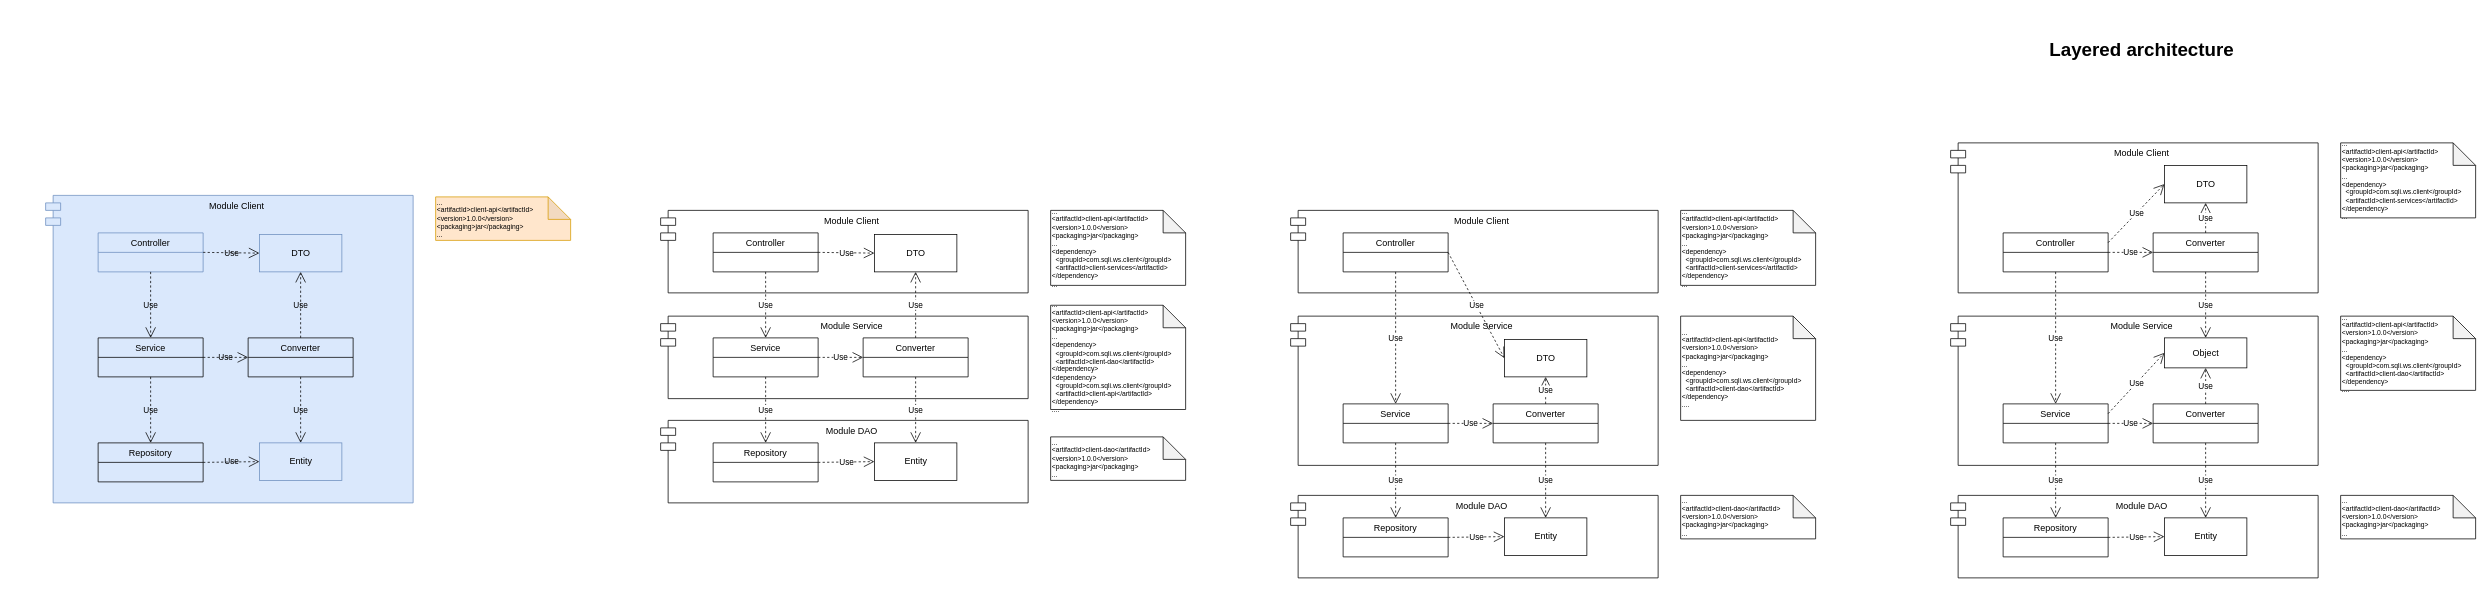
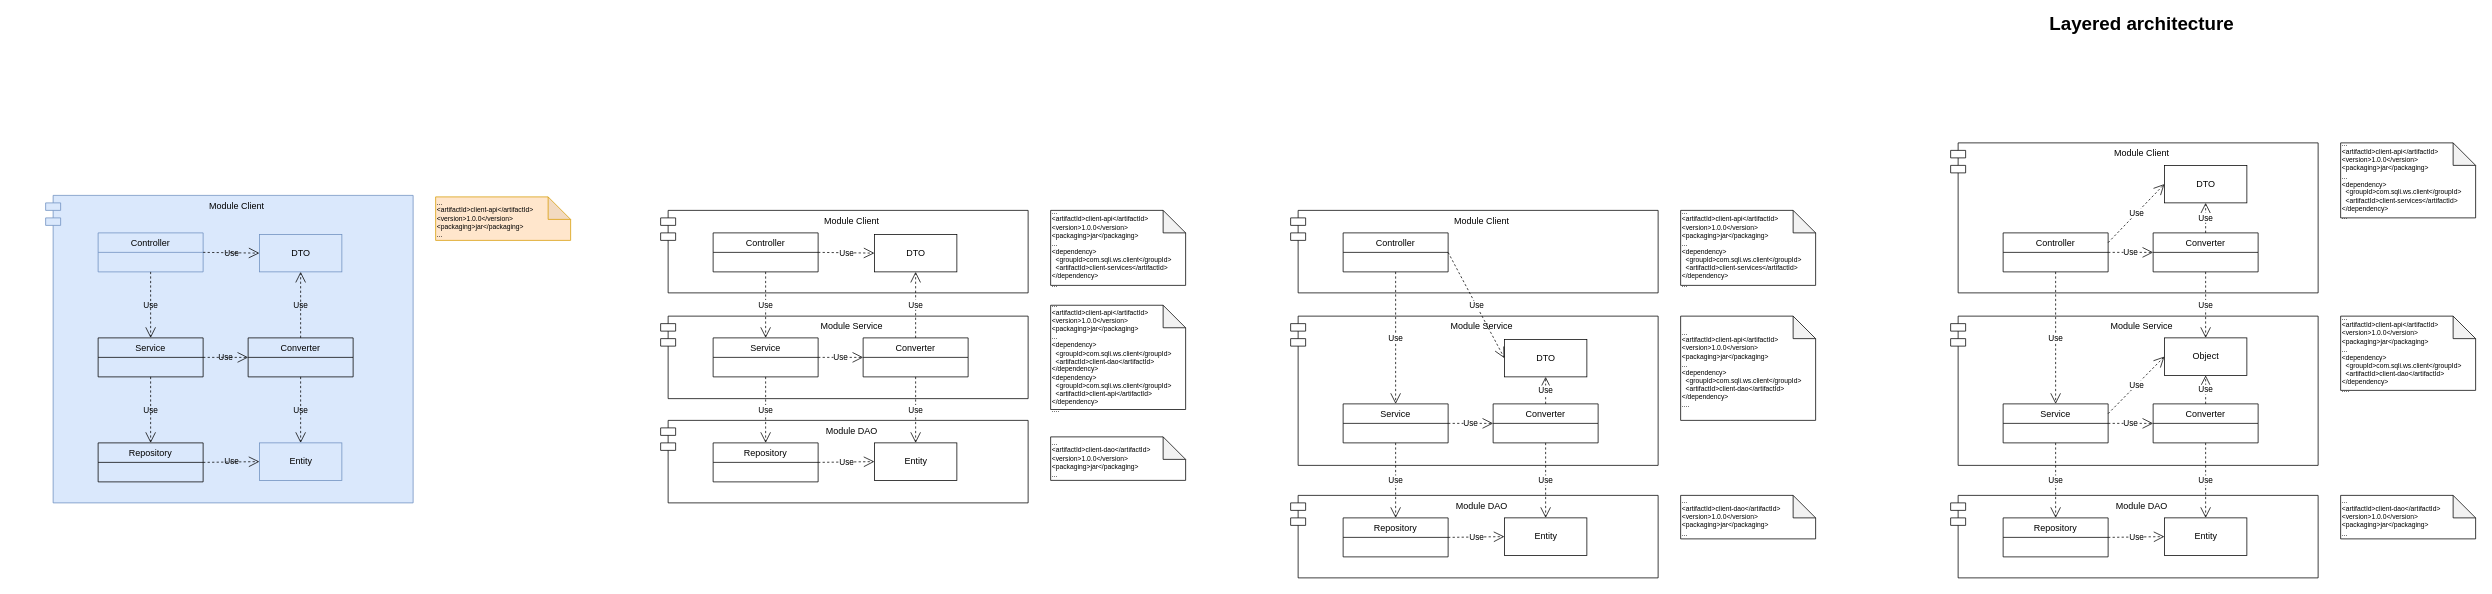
- <mxCell id="81" value="&lt;font style=&quot;font-size: 25px&quot;&gt;&lt;b&gt;Layered architecture&lt;/b&gt;&lt;/font&gt;" style="text;html=1;strokeColor=none;fillColor=none;align=center;verticalAlign=middle;whiteSpace=wrap;rounded=0;" parent="1" vertex="1"><mxGeometry x="2710" y="55" width="290" height="20" as="geometry" /></mxCell>
+ <mxCell id="81" value="&lt;font style=&quot;font-size: 25px&quot;&gt;&lt;b&gt;Layered architecture&lt;/b&gt;&lt;/font&gt;" style="text;html=1;strokeColor=none;fillColor=none;align=center;verticalAlign=middle;whiteSpace=wrap;rounded=0;" parent="1" vertex="1"><mxGeometry x="2710" y="20" width="290" height="20" as="geometry" /></mxCell>
- <mxCell id="64" value="Object" style="html=1;" parent="1" vertex="1"><mxGeometry x="2885" y="450" width="110" height="40" as="geometry" /></mxCell>
+ <mxCell id="64" value="Object" style="html=1;" parent="1" vertex="1"><mxGeometry x="2885" y="450" width="110" height="50" as="geometry" /></mxCell>
